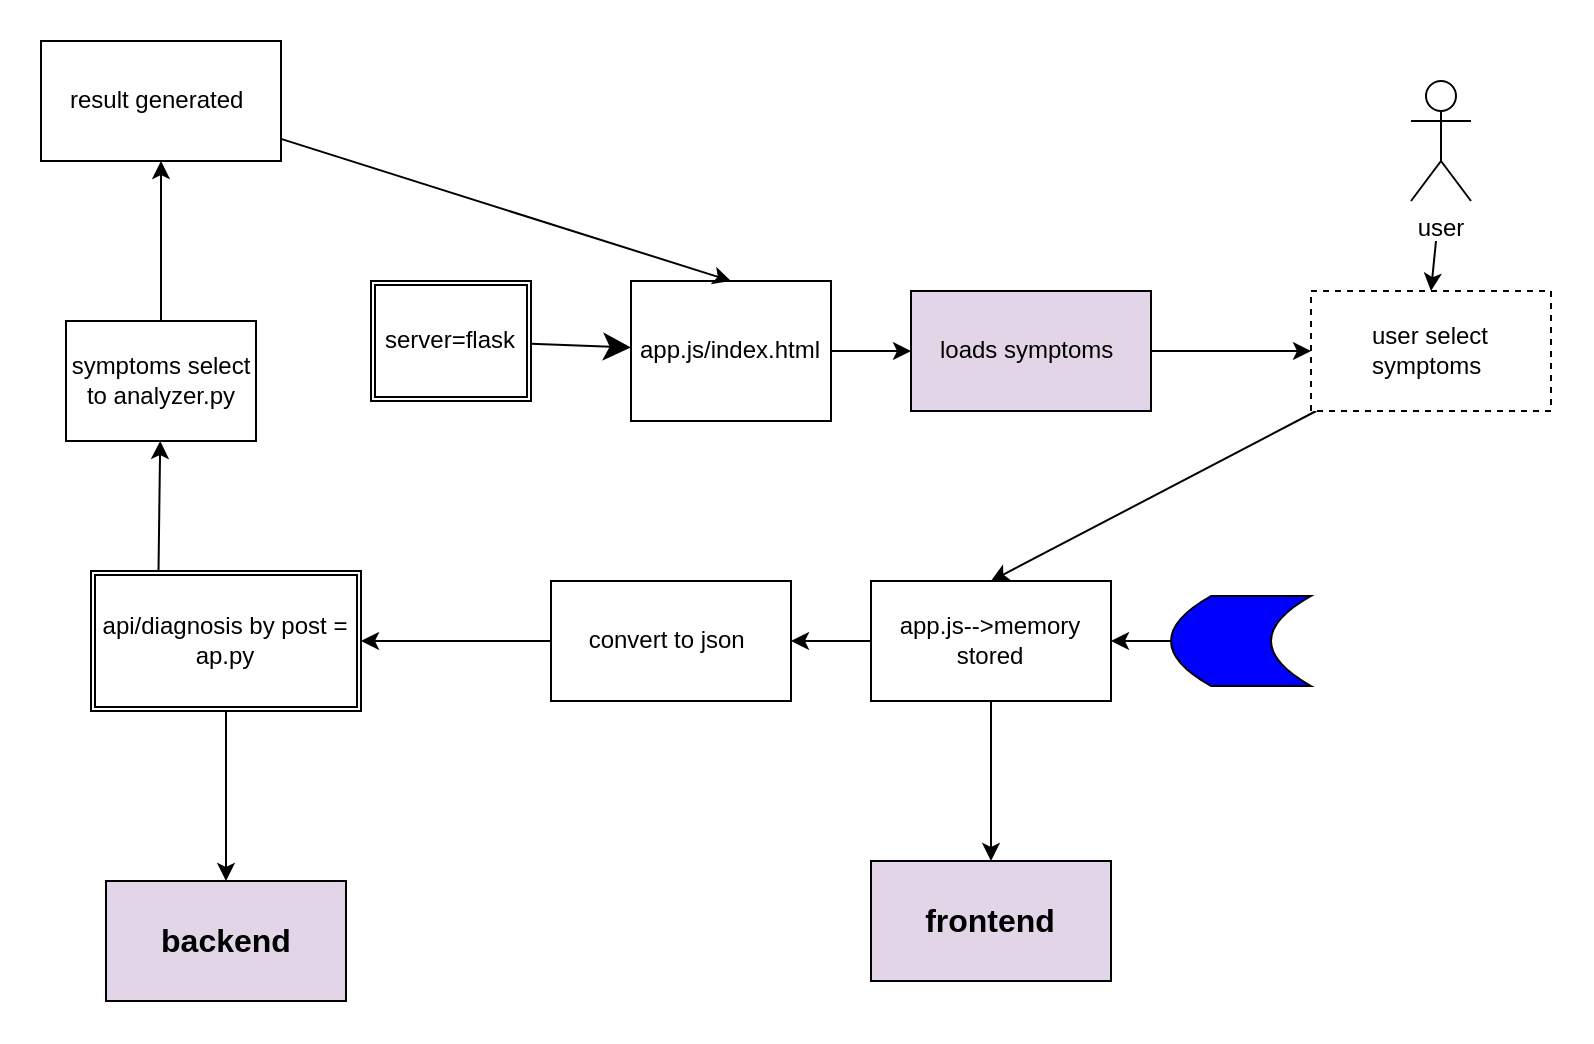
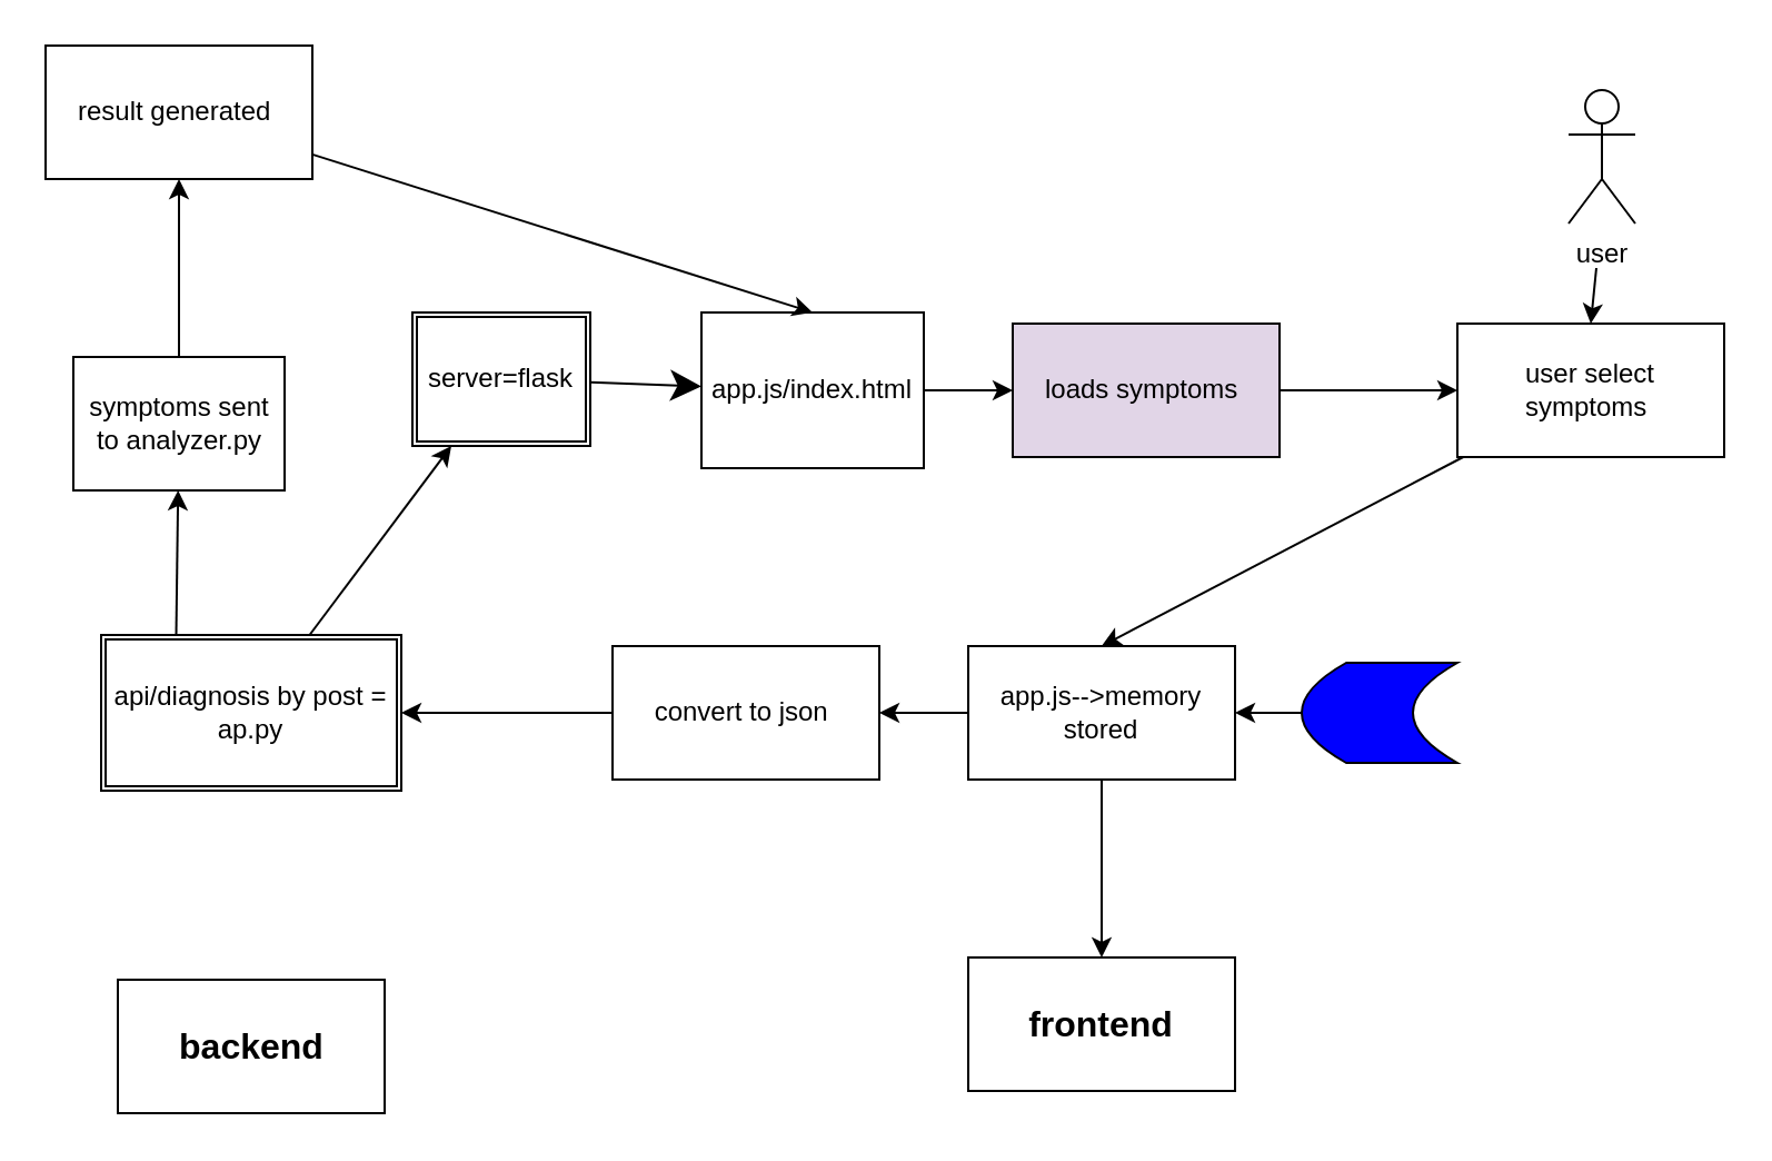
- <mxCell id="21" value="user select symptoms&amp;nbsp;" style="whiteSpace=wrap;html=1;rounded=0;dashed=1;" parent="1" vertex="1"><mxGeometry x="655" y="145" width="120" height="60" as="geometry" /></mxCell>
+ <mxCell id="21" value="user select symptoms&amp;nbsp;" style="whiteSpace=wrap;html=1;rounded=0;" parent="1" vertex="1"><mxGeometry x="655" y="145" width="120" height="60" as="geometry" /></mxCell>
- <mxCell id="17" value="symptoms select to analyzer.py" style="whiteSpace=wrap;html=1;rounded=0;" parent="1" vertex="1"><mxGeometry x="32.5" y="160" width="95" height="60" as="geometry" /></mxCell>
+ <mxCell id="17" value="symptoms sent to analyzer.py" style="whiteSpace=wrap;html=1;rounded=0;" parent="1" vertex="1"><mxGeometry x="32.5" y="160" width="95" height="60" as="geometry" /></mxCell>
- <mxCell id="13" value="" style="edgeStyle=none;html=1;" parent="1" source="14" target="22" edge="1"><mxGeometry relative="1" as="geometry" /></mxCell>
+ <mxCell id="13" value="" style="edgeStyle=none;html=1;" parent="1" source="14" target="3" edge="1"><mxGeometry relative="1" as="geometry" /></mxCell>
- <mxCell id="23" value="&lt;font size=&quot;3&quot;&gt;&lt;b&gt;frontend&lt;/b&gt;&lt;/font&gt;" style="whiteSpace=wrap;html=1;rounded=0;fillColor=#e1d5e7;" parent="1" vertex="1"><mxGeometry x="435" y="430" width="120" height="60" as="geometry" /></mxCell>
+ <mxCell id="23" value="&lt;font size=&quot;3&quot;&gt;&lt;b&gt;frontend&lt;/b&gt;&lt;/font&gt;" style="whiteSpace=wrap;html=1;rounded=0;" parent="1" vertex="1"><mxGeometry x="435" y="430" width="120" height="60" as="geometry" /></mxCell>
- <mxCell id="22" value="&lt;font size=&quot;3&quot;&gt;&lt;b&gt;backend&lt;/b&gt;&lt;/font&gt;" style="rounded=0;whiteSpace=wrap;html=1;fillColor=#e1d5e7;" parent="1" vertex="1"><mxGeometry x="52.5" y="440" width="120" height="60" as="geometry" /></mxCell>
+ <mxCell id="22" value="&lt;font size=&quot;3&quot;&gt;&lt;b&gt;backend&lt;/b&gt;&lt;/font&gt;" style="rounded=0;whiteSpace=wrap;html=1;" parent="1" vertex="1"><mxGeometry x="52.5" y="440" width="120" height="60" as="geometry" /></mxCell>
